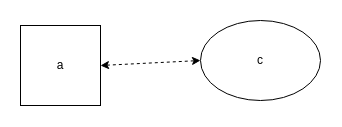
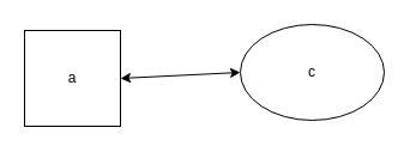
- <mxCell id="3" value="" style="endArrow=classic;startArrow=classic;html=1;exitX=1;exitY=0.5;exitDx=0;exitDy=0;entryX=0;entryY=0.5;entryDx=0;entryDy=0;dashed=1;" parent="1" source="2" target="4" edge="1"><mxGeometry width="50" height="50" relative="1" as="geometry"><mxPoint x="130" y="80" as="sourcePoint" /><mxPoint x="190" y="60" as="targetPoint" /></mxGeometry></mxCell>
+ <mxCell id="3" value="" style="endArrow=classic;startArrow=classic;html=1;exitX=1;exitY=0.5;exitDx=0;exitDy=0;entryX=0;entryY=0.5;entryDx=0;entryDy=0;" parent="1" source="2" target="4" edge="1"><mxGeometry width="50" height="50" relative="1" as="geometry"><mxPoint x="130" y="80" as="sourcePoint" /><mxPoint x="190" y="60" as="targetPoint" /></mxGeometry></mxCell>
